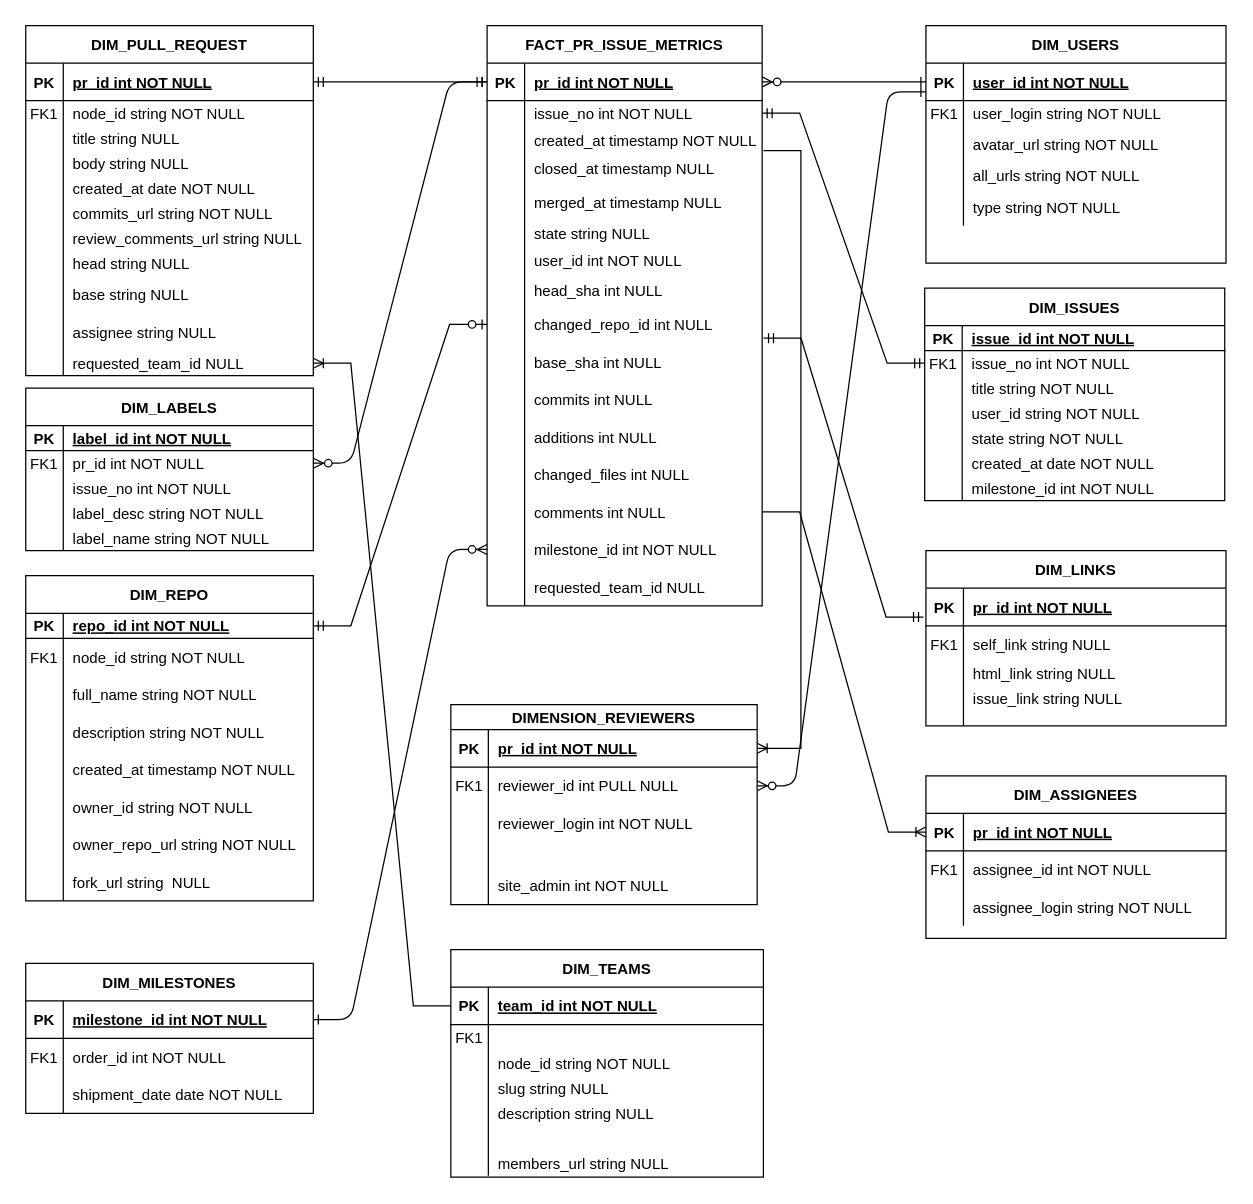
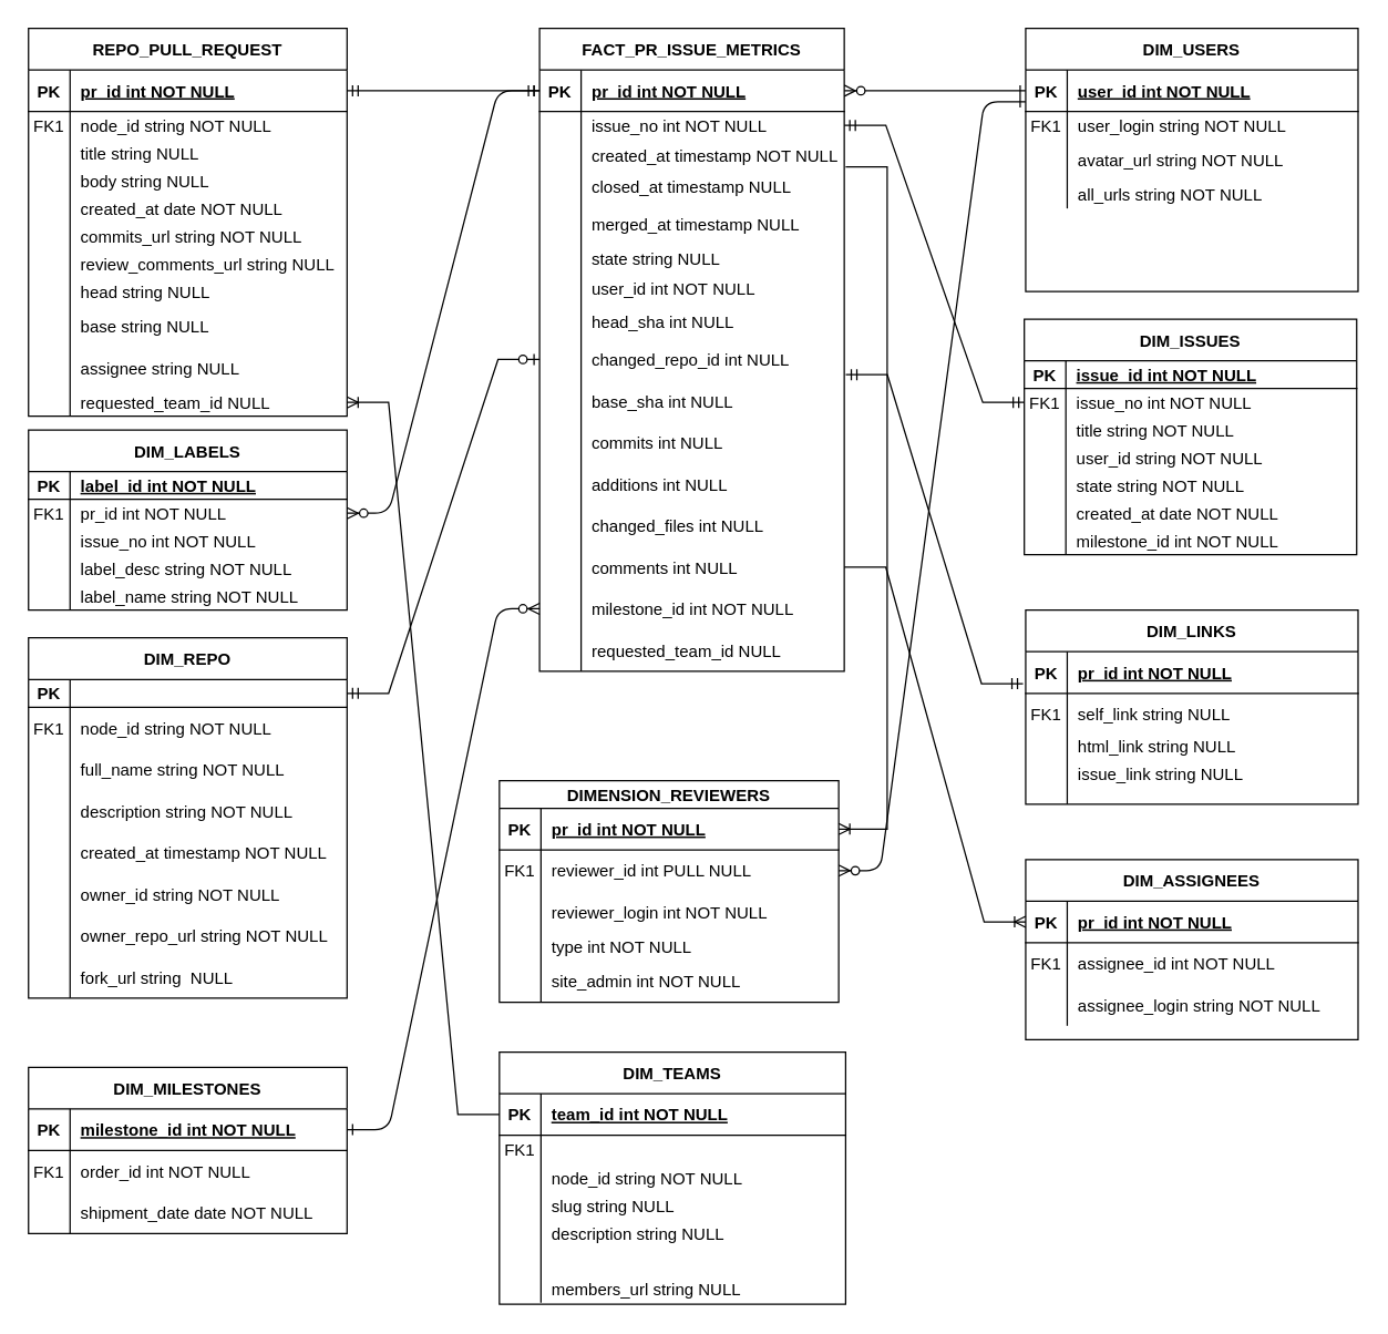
- <mxCell id="115" value="DIM_PULL_REQUEST" style="shape=table;startSize=30;container=1;collapsible=1;childLayout=tableLayout;fixedRows=1;rowLines=0;fontStyle=1;align=center;resizeLast=1;" parent="1" vertex="1"><mxGeometry x="20" y="20" width="230" height="280" as="geometry" /></mxCell>
+ <mxCell id="115" value="REPO_PULL_REQUEST" style="shape=table;startSize=30;container=1;collapsible=1;childLayout=tableLayout;fixedRows=1;rowLines=0;fontStyle=1;align=center;resizeLast=1;" parent="1" vertex="1"><mxGeometry x="20" y="20" width="230" height="280" as="geometry" /></mxCell>
- <mxCell id="18" value="type string NOT NULL" style="shape=partialRectangle;overflow=hidden;connectable=0;fillColor=none;top=0;left=0;bottom=0;right=0;align=left;spacingLeft=6;" parent="16" vertex="1"><mxGeometry x="30" width="210" height="30" as="geometry"><mxRectangle width="210" height="30" as="alternateBounds" /></mxGeometry></mxCell>
- <mxCell id="34" value="repo_id int NOT NULL " style="shape=partialRectangle;overflow=hidden;connectable=0;fillColor=none;top=0;left=0;bottom=0;right=0;align=left;spacingLeft=6;fontStyle=5;" parent="32" vertex="1"><mxGeometry x="30" width="200" height="20" as="geometry"><mxRectangle width="200" height="20" as="alternateBounds" /></mxGeometry></mxCell>
+ <mxCell id="101" value="type int NOT NULL" style="shape=partialRectangle;overflow=hidden;connectable=0;fillColor=none;top=0;left=0;bottom=0;right=0;align=left;spacingLeft=6;" vertex="1" parent="99"><mxGeometry x="30" width="215" height="20" as="geometry"><mxRectangle width="215" height="20" as="alternateBounds" /></mxGeometry></mxCell>
